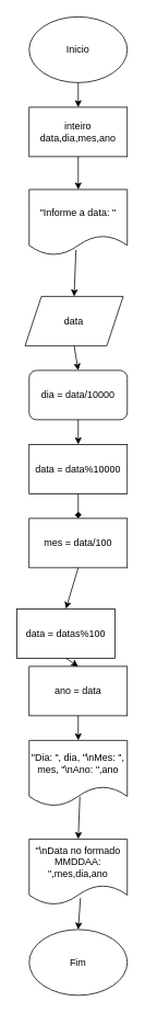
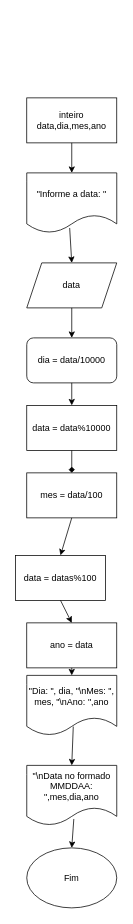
- <mxCell id="2" value="Inicio" style="ellipse;whiteSpace=wrap;html=1;" vertex="1" parent="1"><mxGeometry x="35" y="20" width="120" height="80" as="geometry" /></mxCell>
- <mxCell id="14" value="" style="endArrow=classic;html=1;rounded=0;exitX=0.5;exitY=1;exitDx=0;exitDy=0;entryX=0.5;entryY=0;entryDx=0;entryDy=0;" edge="1" parent="1" source="2" target="4"><mxGeometry width="50" height="50" relative="1" as="geometry"><mxPoint x="85" y="280" as="sourcePoint" /><mxPoint x="135" y="230" as="targetPoint" /></mxGeometry></mxCell>
- <mxCell id="6" value="data" style="shape=parallelogram;perimeter=parallelogramPerimeter;whiteSpace=wrap;html=1;fixedSize=1;" vertex="1" parent="1"><mxGeometry x="30" y="360" width="120" height="60" as="geometry" /></mxCell>
+ <mxCell id="6" value="data" style="shape=parallelogram;perimeter=parallelogramPerimeter;whiteSpace=wrap;html=1;fixedSize=1;" vertex="1" parent="1"><mxGeometry x="35" y="350" width="120" height="60" as="geometry" /></mxCell>
- <mxCell id="11" value="ano = data" style="rounded=0;whiteSpace=wrap;html=1;" vertex="1" parent="1"><mxGeometry x="35" y="810" width="120" height="60" as="geometry" /></mxCell>
+ <mxCell id="11" value="ano = data" style="rounded=0;whiteSpace=wrap;html=1;" vertex="1" parent="1"><mxGeometry x="35" y="830" width="120" height="60" as="geometry" /></mxCell>
